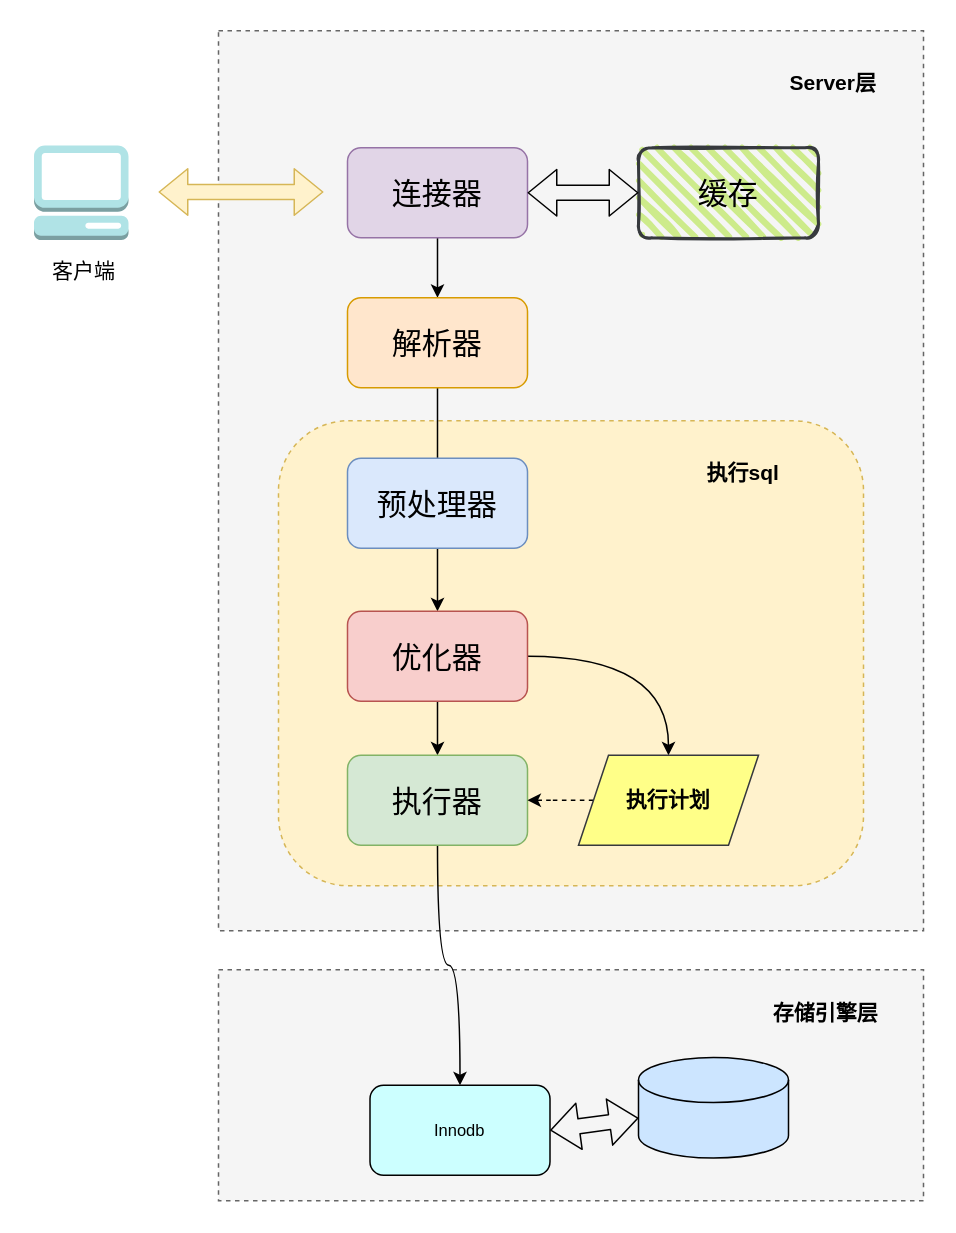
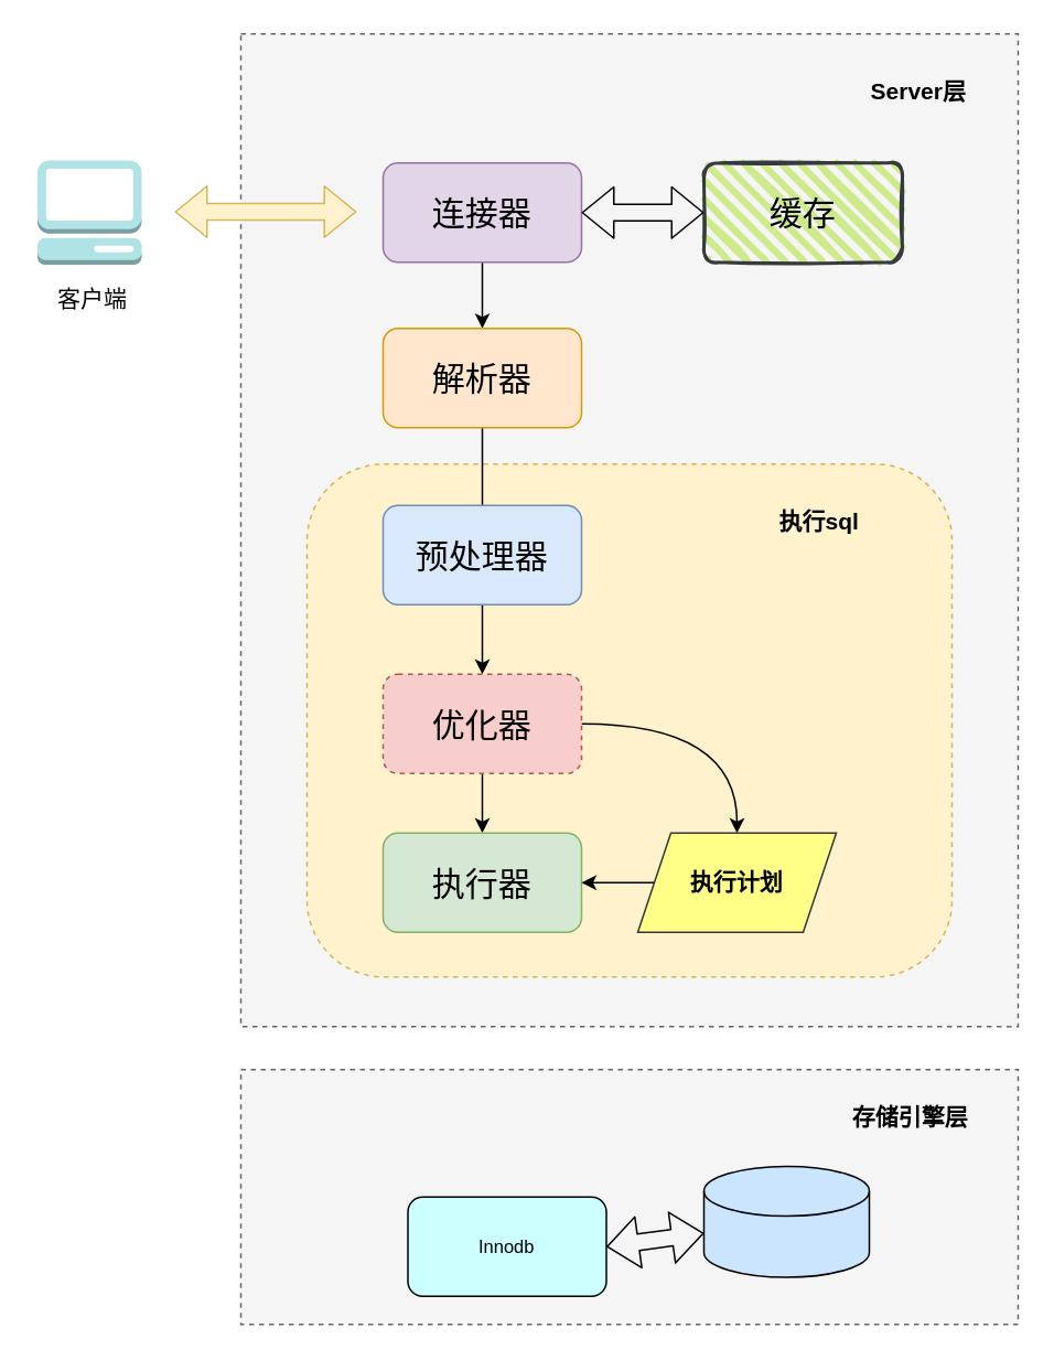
- <mxCell id="14" value="优化器" style="rounded=1;whiteSpace=wrap;html=1;fontSize=20;fillColor=#f8cecc;strokeColor=#b85450;" vertex="1" parent="1"><mxGeometry x="231" y="407" width="120" height="60" as="geometry" /></mxCell>
+ <mxCell id="14" value="优化器" style="rounded=1;whiteSpace=wrap;html=1;fontSize=20;fillColor=#f8cecc;strokeColor=#b85450;dashed=1;" vertex="1" parent="1"><mxGeometry x="231" y="407" width="120" height="60" as="geometry" /></mxCell>
- <mxCell id="22" style="edgeStyle=orthogonalEdgeStyle;curved=1;orthogonalLoop=1;jettySize=auto;html=1;exitX=0;exitY=0.5;exitDx=0;exitDy=0;fontSize=14;dashed=1;" edge="1" parent="1" source="23" target="16"><mxGeometry relative="1" as="geometry" /></mxCell>
+ <mxCell id="22" style="edgeStyle=orthogonalEdgeStyle;curved=1;orthogonalLoop=1;jettySize=auto;html=1;exitX=0;exitY=0.5;exitDx=0;exitDy=0;fontSize=14;" edge="1" parent="1" source="23" target="16"><mxGeometry relative="1" as="geometry" /></mxCell>
- <mxCell id="15" style="edgeStyle=orthogonalEdgeStyle;curved=1;orthogonalLoop=1;jettySize=auto;html=1;exitX=0.5;exitY=1;exitDx=0;exitDy=0;entryX=0.5;entryY=0;entryDx=0;entryDy=0;fontSize=11;" edge="1" parent="1" source="16" target="19"><mxGeometry relative="1" as="geometry" /></mxCell>
